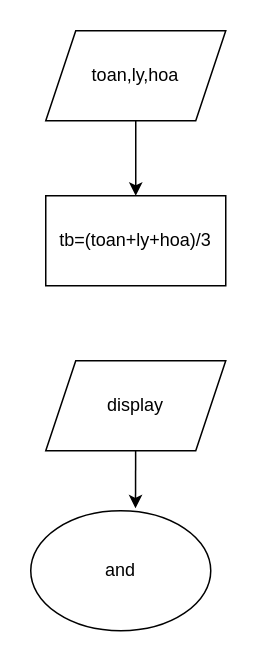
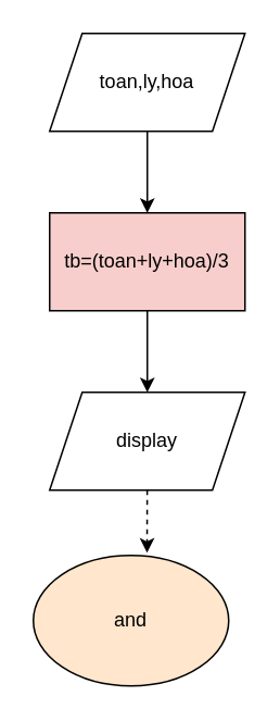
- <mxCell id="4" value="tb=(toan+ly+hoa)/3" style="rounded=0;whiteSpace=wrap;html=1;" vertex="1" parent="1"><mxGeometry x="30" y="130" width="120" height="60" as="geometry" /></mxCell>
+ <mxCell id="4" value="tb=(toan+ly+hoa)/3" style="rounded=0;whiteSpace=wrap;html=1;fillColor=#f8cecc;" vertex="1" parent="1"><mxGeometry x="30" y="130" width="120" height="60" as="geometry" /></mxCell>
+ <mxCell id="3" value="" style="edgeStyle=orthogonalEdgeStyle;rounded=0;orthogonalLoop=1;jettySize=auto;html=1;" edge="1" parent="1" source="4" target="6"><mxGeometry relative="1" as="geometry" /></mxCell>
- <mxCell id="9" value="" style="endArrow=classic;html=1;rounded=0;entryX=0.582;entryY=-0.02;entryDx=0;entryDy=0;entryPerimeter=0;" edge="1" parent="1" source="6" target="7"><mxGeometry width="50" height="50" relative="1" as="geometry"><mxPoint x="80" y="319.289" as="sourcePoint" /><mxPoint x="90" y="330" as="targetPoint" /></mxGeometry></mxCell>
+ <mxCell id="9" value="" style="endArrow=classic;html=1;rounded=0;entryX=0.582;entryY=-0.02;entryDx=0;entryDy=0;entryPerimeter=0;dashed=1;" edge="1" parent="1" source="6" target="7"><mxGeometry width="50" height="50" relative="1" as="geometry"><mxPoint x="80" y="319.289" as="sourcePoint" /><mxPoint x="90" y="330" as="targetPoint" /></mxGeometry></mxCell>
- <mxCell id="7" value="and" style="ellipse;whiteSpace=wrap;html=1;" vertex="1" parent="1"><mxGeometry x="20" y="340" width="120" height="80" as="geometry" /></mxCell>
+ <mxCell id="7" value="and" style="ellipse;whiteSpace=wrap;html=1;fillColor=#ffe6cc;" vertex="1" parent="1"><mxGeometry x="20" y="340" width="120" height="80" as="geometry" /></mxCell>
